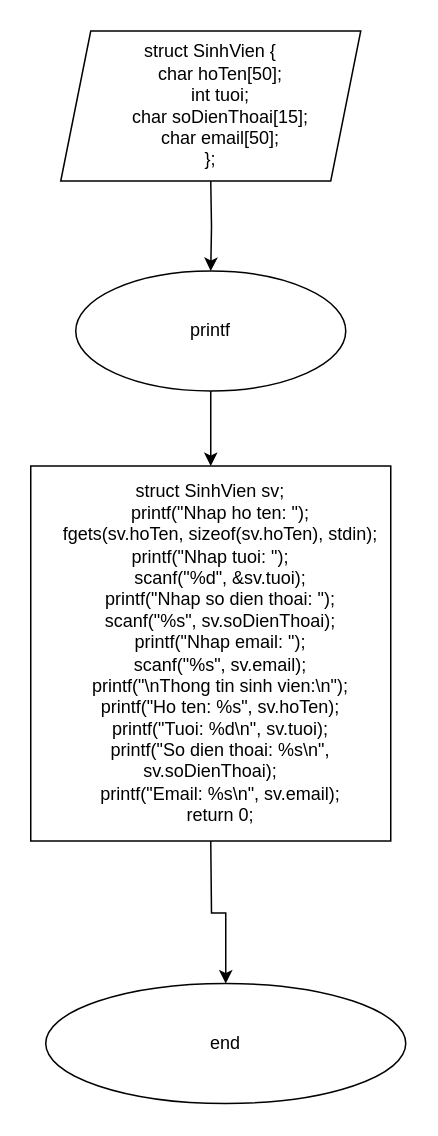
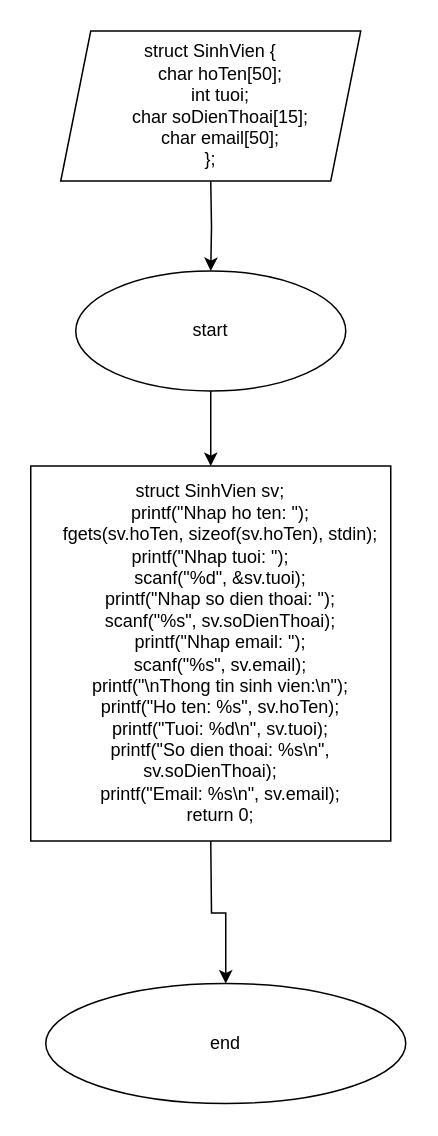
- <mxCell id="4" value="printf" style="ellipse;whiteSpace=wrap;html=1;rounded=0;" parent="1" vertex="1"><mxGeometry x="50" y="180" width="180" height="80" as="geometry" /></mxCell>
+ <mxCell id="4" value="start" style="ellipse;whiteSpace=wrap;html=1;rounded=0;" parent="1" vertex="1"><mxGeometry x="50" y="180" width="180" height="80" as="geometry" /></mxCell>
